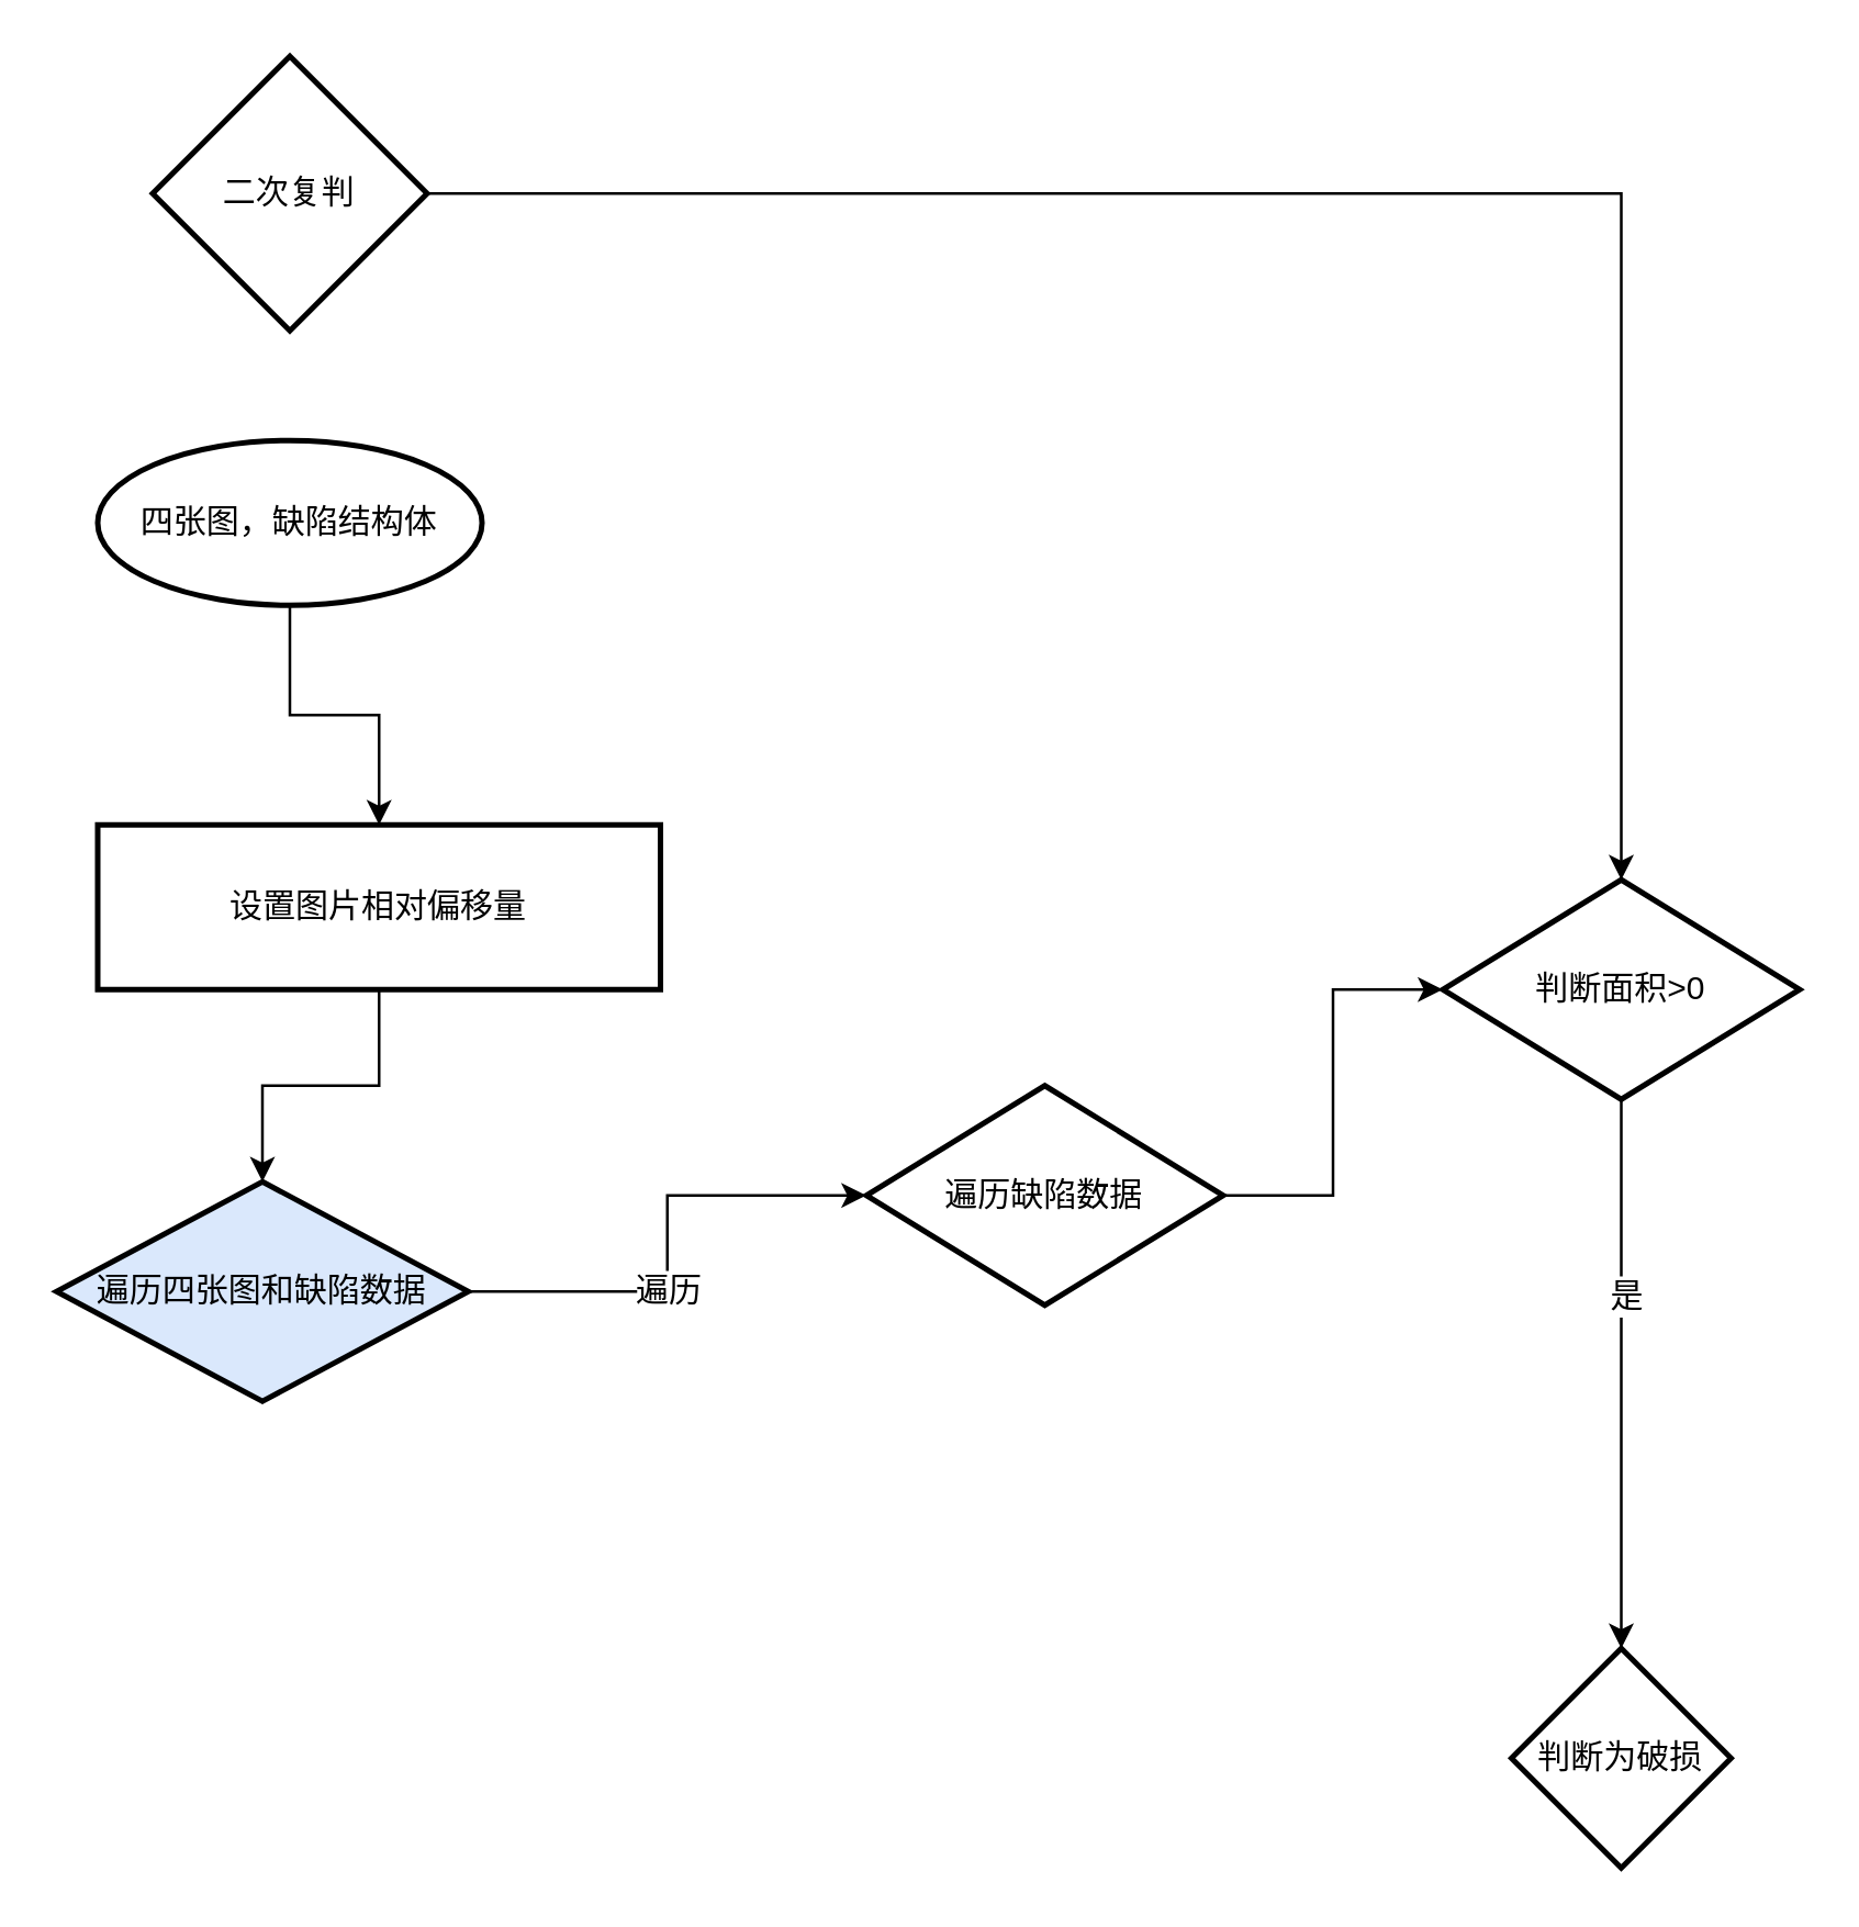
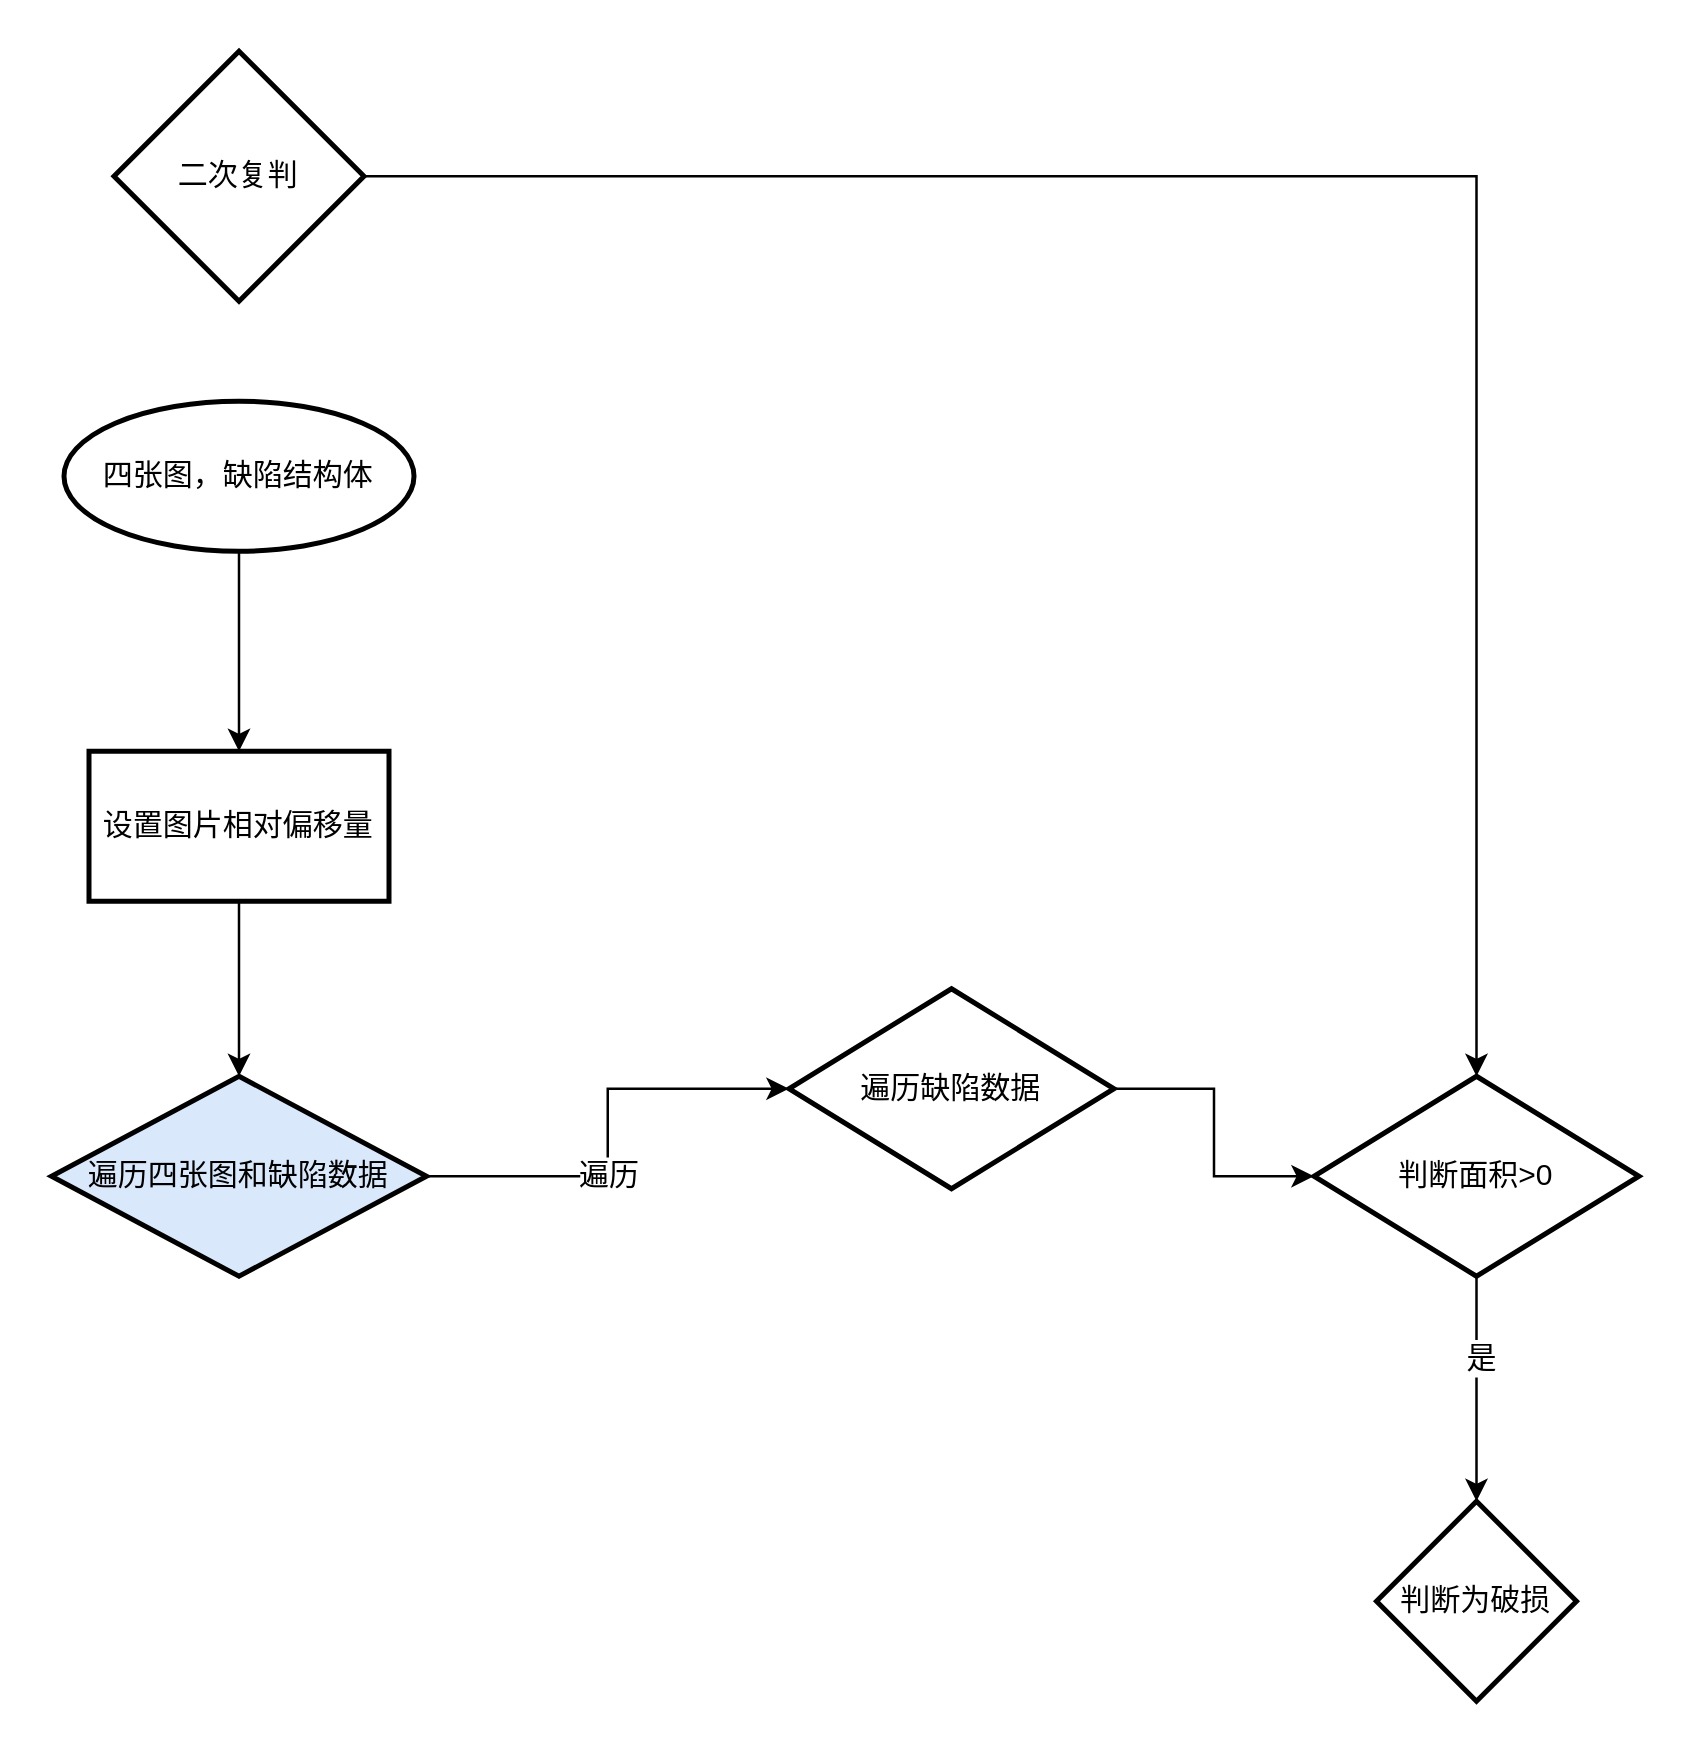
- <mxCell id="3" value="二次复判" style="strokeWidth=2;html=1;shape=mxgraph.flowchart.decision;whiteSpace=wrap;" parent="1" vertex="1"><mxGeometry x="55" y="20" width="100" height="100" as="geometry" /></mxCell>
+ <mxCell id="3" value="二次复判" style="strokeWidth=2;html=1;shape=mxgraph.flowchart.decision;whiteSpace=wrap;" parent="1" vertex="1"><mxGeometry x="45" y="20" width="100" height="100" as="geometry" /></mxCell>
- <mxCell id="5" value="四张图，缺陷结构体" style="strokeWidth=2;html=1;shape=mxgraph.flowchart.start_1;whiteSpace=wrap;" parent="1" vertex="1"><mxGeometry x="35" y="160" width="140" height="60" as="geometry" /></mxCell>
+ <mxCell id="5" value="四张图，缺陷结构体" style="strokeWidth=2;html=1;shape=mxgraph.flowchart.start_1;whiteSpace=wrap;" parent="1" vertex="1"><mxGeometry x="25" y="160" width="140" height="60" as="geometry" /></mxCell>
- <mxCell id="7" value="设置图片相对偏移量" style="whiteSpace=wrap;html=1;strokeWidth=2;" parent="1" vertex="1"><mxGeometry x="35" y="300" width="205" height="60" as="geometry" /></mxCell>
+ <mxCell id="7" value="设置图片相对偏移量" style="whiteSpace=wrap;html=1;strokeWidth=2;" parent="1" vertex="1"><mxGeometry x="35" y="300" width="120" height="60" as="geometry" /></mxCell>
- <mxCell id="15" value="判断面积&amp;gt;0" style="rhombus;whiteSpace=wrap;html=1;strokeColor=default;strokeWidth=2;fontFamily=Helvetica;fontSize=12;fontColor=default;fillColor=default;" parent="1" vertex="1"><mxGeometry x="525" y="320" width="130" height="80" as="geometry" /></mxCell>
+ <mxCell id="15" value="判断面积&amp;gt;0" style="rhombus;whiteSpace=wrap;html=1;strokeColor=default;strokeWidth=2;fontFamily=Helvetica;fontSize=12;fontColor=default;fillColor=default;" parent="1" vertex="1"><mxGeometry x="525" y="430" width="130" height="80" as="geometry" /></mxCell>
